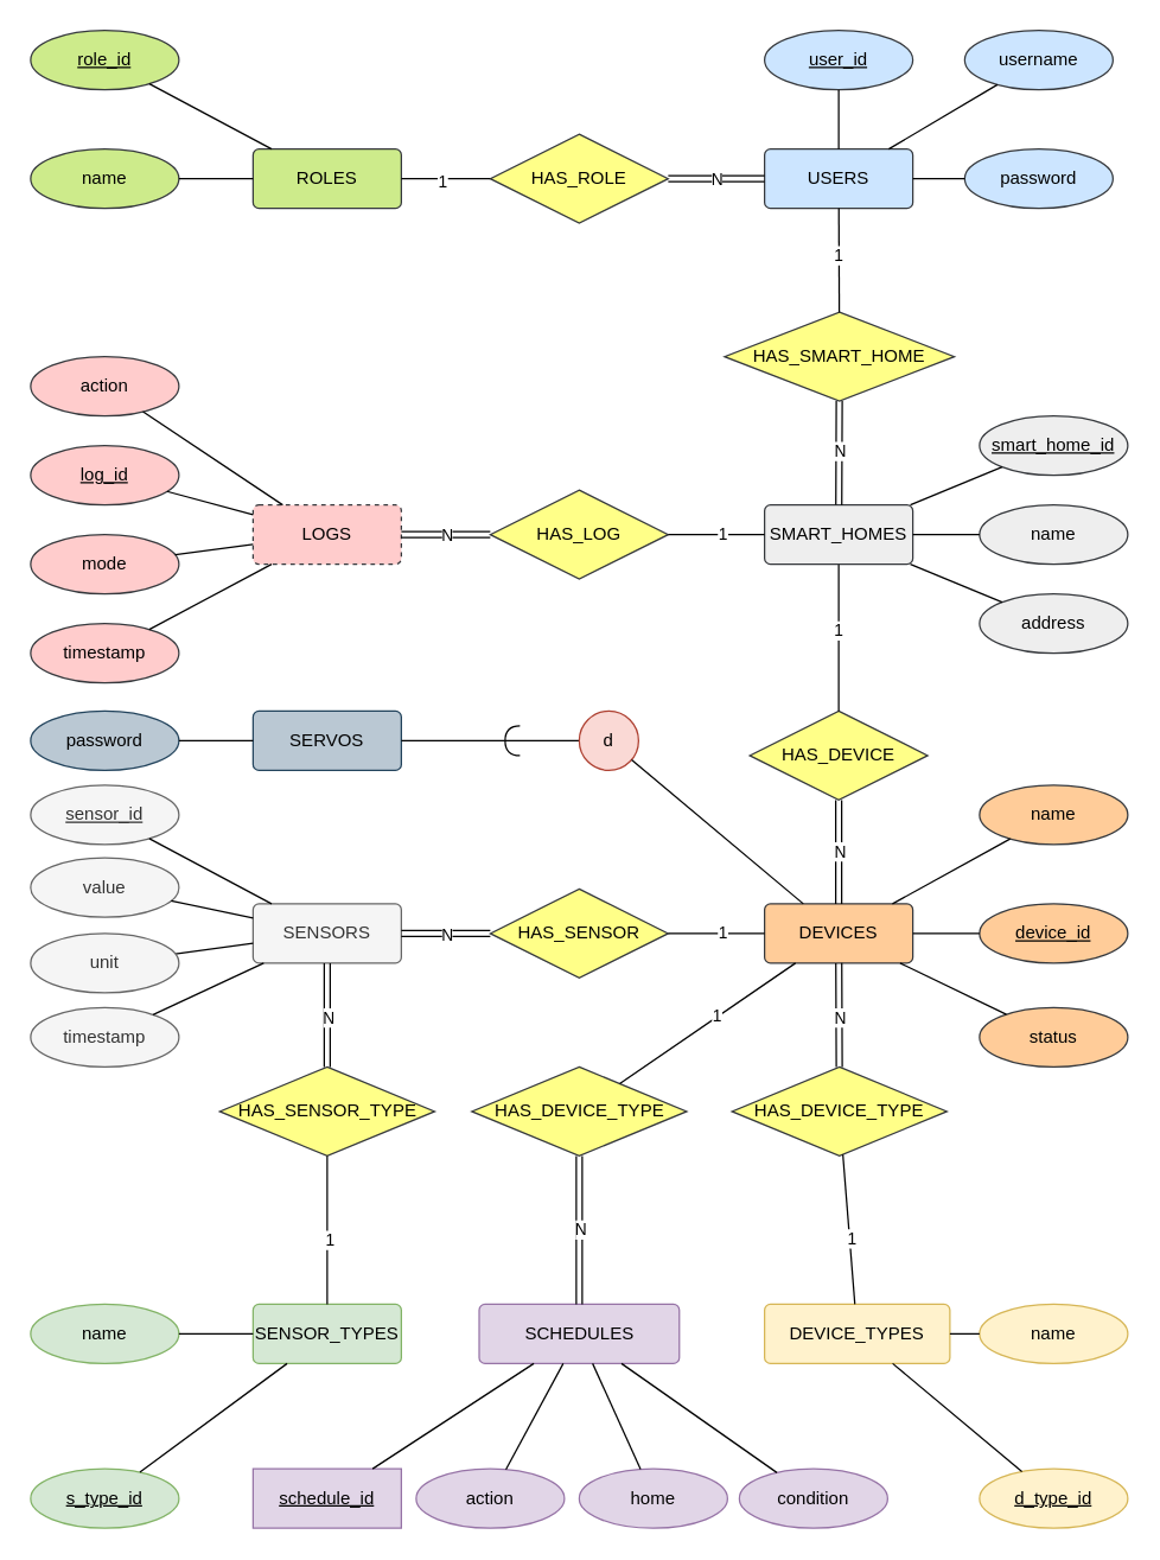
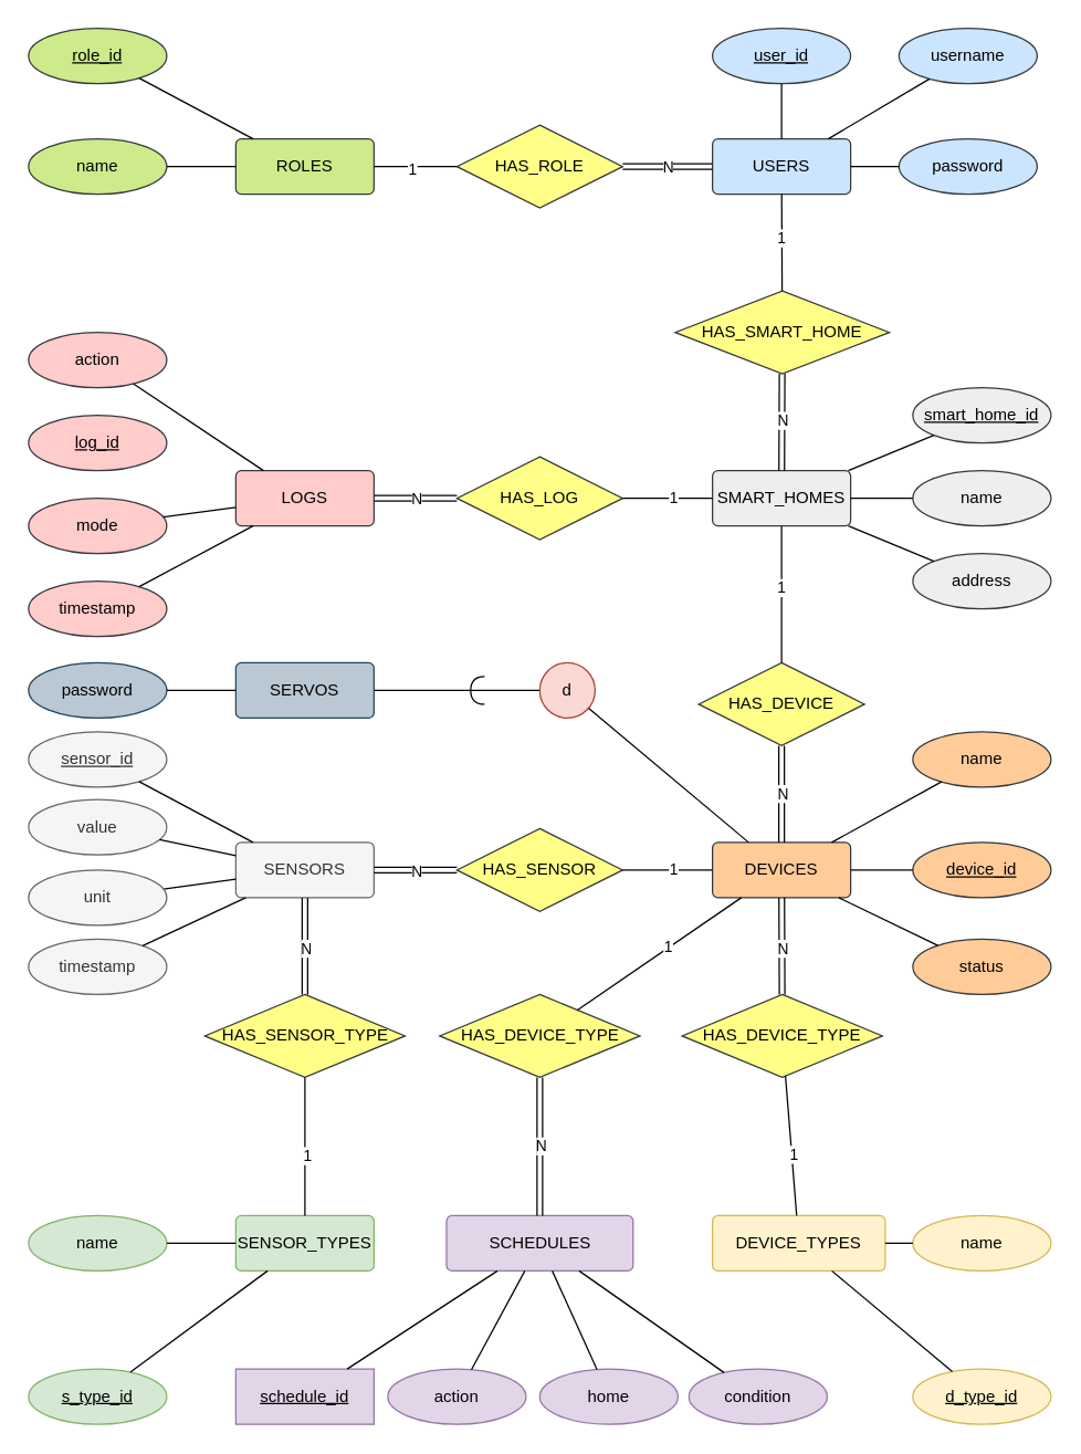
- <mxCell id="46" value="" style="endArrow=none;html=1;rounded=0;" parent="1" source="24" target="23" edge="1"><mxGeometry relative="1" as="geometry"><mxPoint x="108" y="380" as="sourcePoint" /><mxPoint x="134" y="402" as="targetPoint" /></mxGeometry></mxCell>
- <mxCell id="23" value="LOGS" style="rounded=1;arcSize=10;whiteSpace=wrap;html=1;align=center;fillColor=#ffcccc;strokeColor=#36393d;dashed=1;" parent="1" vertex="1"><mxGeometry x="170" y="340" width="100" height="40" as="geometry" /></mxCell>
+ <mxCell id="23" value="LOGS" style="rounded=1;arcSize=10;whiteSpace=wrap;html=1;align=center;fillColor=#ffcccc;strokeColor=#36393d;" parent="1" vertex="1"><mxGeometry x="170" y="340" width="100" height="40" as="geometry" /></mxCell>
